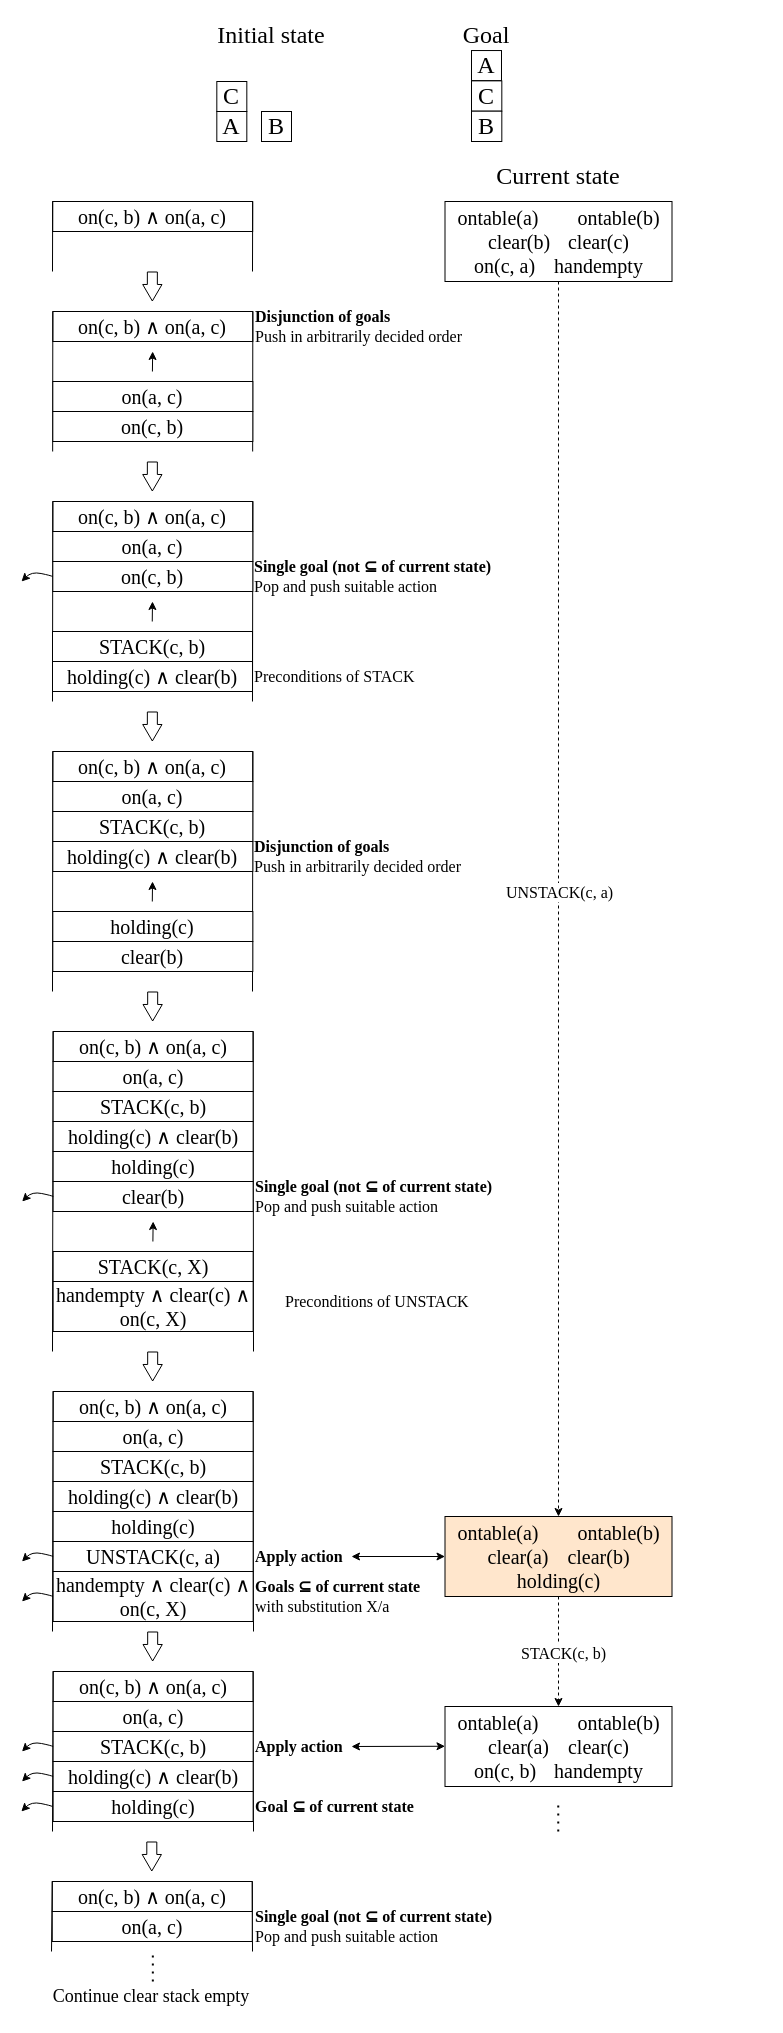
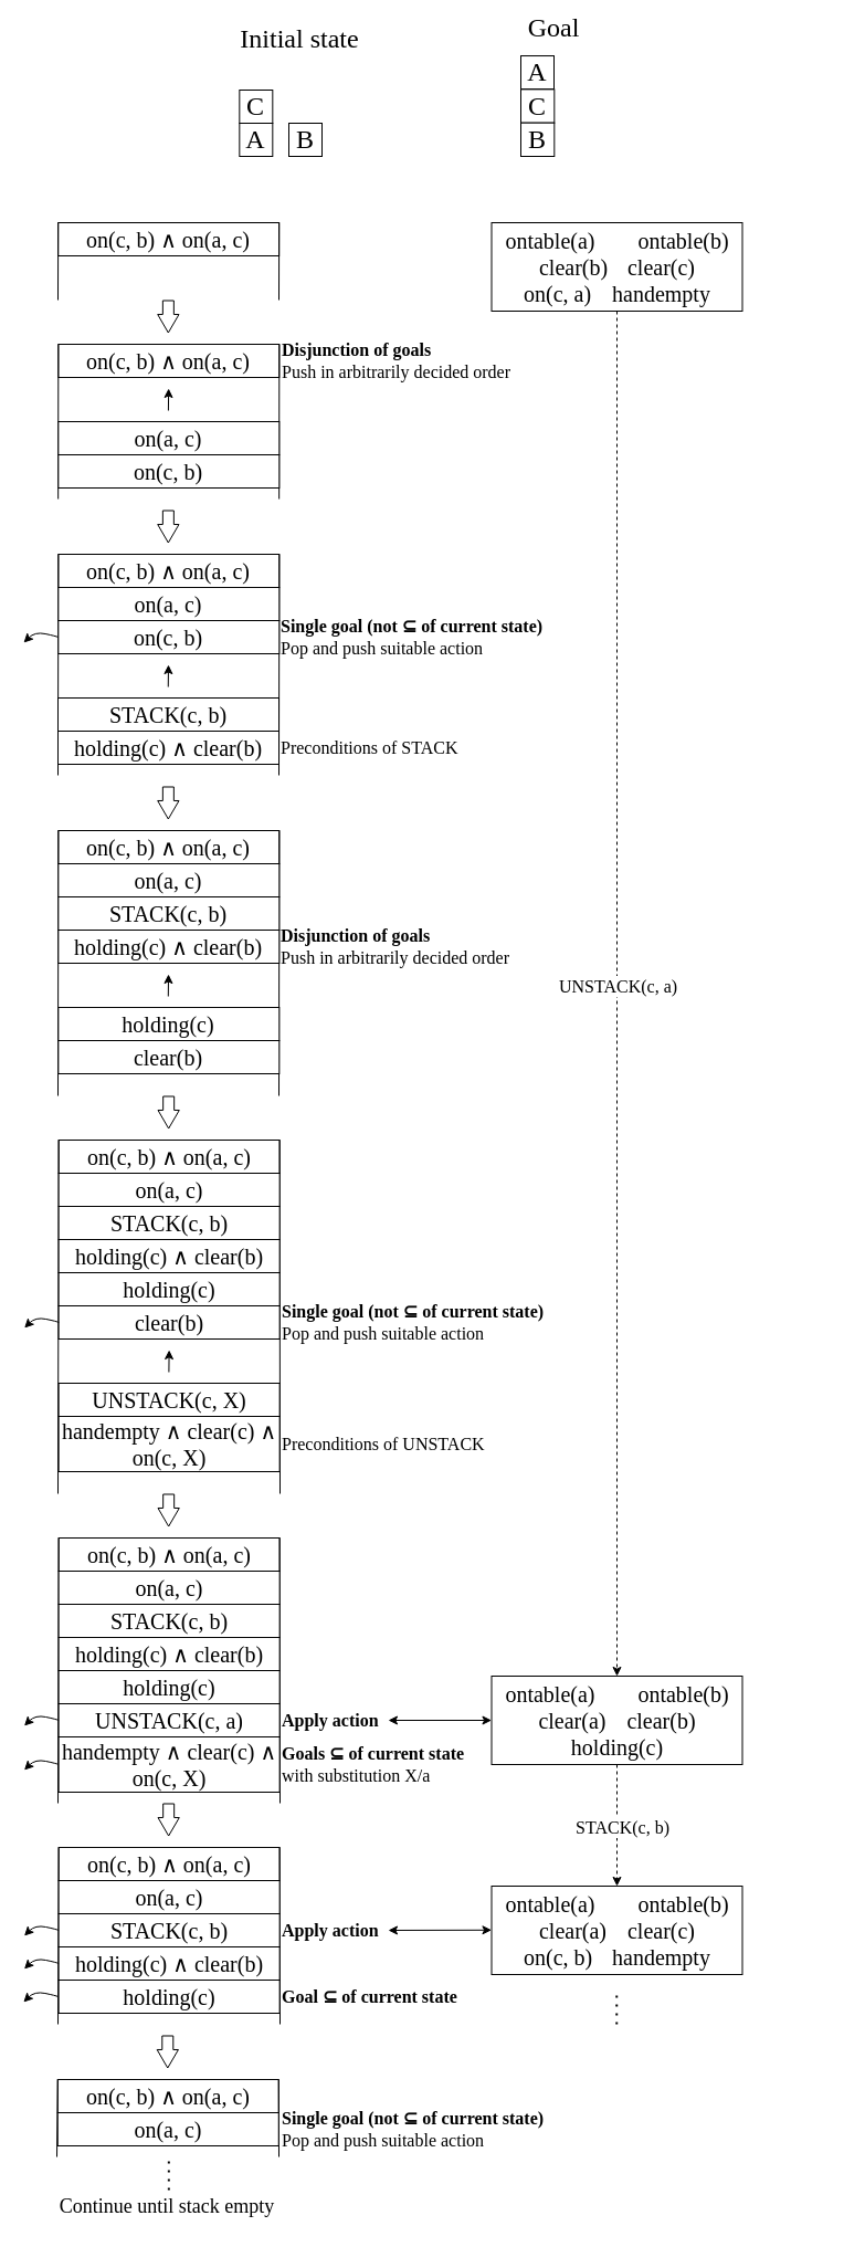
- <mxCell id="9" value="Goal" style="text;html=1;strokeColor=none;fillColor=none;align=center;verticalAlign=middle;whiteSpace=wrap;rounded=0;fontSize=24;fontFamily=Times New Roman;" vertex="1" parent="1"><mxGeometry x="456.16" y="20.04" width="60" height="30" as="geometry" /></mxCell>
+ <mxCell id="9" value="Goal" style="text;html=1;strokeColor=none;fillColor=none;align=center;verticalAlign=middle;whiteSpace=wrap;rounded=0;fontSize=24;fontFamily=Times New Roman;" vertex="1" parent="1"><mxGeometry x="471.16" y="10.04" width="60" height="30" as="geometry" /></mxCell>
- <mxCell id="10" value="Current state" style="text;html=1;strokeColor=none;fillColor=none;align=center;verticalAlign=middle;whiteSpace=wrap;rounded=0;fontSize=24;fontFamily=Times New Roman;" vertex="1" parent="1"><mxGeometry x="355" y="161" width="406" height="30" as="geometry" /></mxCell>
- <mxCell id="57" value="STACK(c, X)" style="rounded=0;whiteSpace=wrap;html=1;fontFamily=Times New Roman;fontSize=20;" vertex="1" parent="1"><mxGeometry x="52.64" y="1251" width="200" height="30" as="geometry" /></mxCell>
+ <mxCell id="57" value="UNSTACK(c, X)" style="rounded=0;whiteSpace=wrap;html=1;fontFamily=Times New Roman;fontSize=20;" vertex="1" parent="1"><mxGeometry x="52.64" y="1251" width="200" height="30" as="geometry" /></mxCell>
- <mxCell id="60" value="&lt;font style=&quot;font-size: 16px;&quot; face=&quot;Times New Roman&quot;&gt;Preconditions of UNSTACK&lt;/font&gt;" style="text;html=1;strokeColor=none;fillColor=none;align=left;verticalAlign=middle;whiteSpace=wrap;rounded=0;fontSize=16;" vertex="1" parent="1"><mxGeometry x="282.64" y="1276" width="238.68" height="50" as="geometry" /></mxCell>
+ <mxCell id="60" value="&lt;font style=&quot;font-size: 16px;&quot; face=&quot;Times New Roman&quot;&gt;Preconditions of UNSTACK&lt;/font&gt;" style="text;html=1;strokeColor=none;fillColor=none;align=left;verticalAlign=middle;whiteSpace=wrap;rounded=0;fontSize=16;" vertex="1" parent="1"><mxGeometry x="252.64" y="1281" width="238.68" height="50" as="geometry" /></mxCell>
- <mxCell id="75" value="&lt;div style=&quot;font-size: 20px;&quot;&gt;&lt;font style=&quot;font-size: 20px;&quot;&gt;ontable(a)&lt;span style=&quot;white-space: pre;&quot;&gt;&#09;&lt;/span&gt;&lt;font style=&quot;font-size: 20px;&quot;&gt;&lt;span style=&quot;white-space: pre;&quot;&gt;&lt;/span&gt;ontable(b)&lt;/font&gt;&lt;/font&gt;&lt;/div&gt;&lt;div style=&quot;font-size: 20px;&quot;&gt;&lt;font style=&quot;font-size: 20px;&quot;&gt;clear(a)&lt;font style=&quot;font-size: 20px;&quot;&gt;&lt;span style=&quot;white-space: pre;&quot;&gt;&#09;&lt;/span&gt;clear(b)&lt;/font&gt;&lt;/font&gt;&lt;/div&gt;&lt;div style=&quot;font-size: 20px;&quot;&gt;&lt;font style=&quot;font-size: 20px;&quot;&gt;holding(c)&lt;font style=&quot;font-size: 20px;&quot;&gt;&lt;br&gt;&lt;/font&gt;&lt;/font&gt;&lt;/div&gt;" style="rounded=0;whiteSpace=wrap;html=1;fontFamily=Times New Roman;fillColor=#ffe6cc;" vertex="1" parent="1"><mxGeometry x="444.5" y="1516" width="227" height="80" as="geometry" /></mxCell>
+ <mxCell id="75" value="&lt;div style=&quot;font-size: 20px;&quot;&gt;&lt;font style=&quot;font-size: 20px;&quot;&gt;ontable(a)&lt;span style=&quot;white-space: pre;&quot;&gt;&#09;&lt;/span&gt;&lt;font style=&quot;font-size: 20px;&quot;&gt;&lt;span style=&quot;white-space: pre;&quot;&gt;&lt;/span&gt;ontable(b)&lt;/font&gt;&lt;/font&gt;&lt;/div&gt;&lt;div style=&quot;font-size: 20px;&quot;&gt;&lt;font style=&quot;font-size: 20px;&quot;&gt;clear(a)&lt;font style=&quot;font-size: 20px;&quot;&gt;&lt;span style=&quot;white-space: pre;&quot;&gt;&#09;&lt;/span&gt;clear(b)&lt;/font&gt;&lt;/font&gt;&lt;/div&gt;&lt;div style=&quot;font-size: 20px;&quot;&gt;&lt;font style=&quot;font-size: 20px;&quot;&gt;holding(c)&lt;font style=&quot;font-size: 20px;&quot;&gt;&lt;br&gt;&lt;/font&gt;&lt;/font&gt;&lt;/div&gt;" style="rounded=0;whiteSpace=wrap;html=1;fontFamily=Times New Roman;" vertex="1" parent="1"><mxGeometry x="444.5" y="1516" width="227" height="80" as="geometry" /></mxCell>
- <mxCell id="113" value="&lt;font face=&quot;Times New Roman&quot; style=&quot;font-size: 18px;&quot;&gt;Continue clear stack empty&lt;/font&gt;" style="text;html=1;strokeColor=none;fillColor=none;align=center;verticalAlign=middle;whiteSpace=wrap;rounded=0;" vertex="1" parent="1"><mxGeometry x="51" y="1981" width="200" height="30" as="geometry" /></mxCell>
+ <mxCell id="113" value="&lt;font face=&quot;Times New Roman&quot; style=&quot;font-size: 18px;&quot;&gt;Continue until stack empty&lt;/font&gt;" style="text;html=1;strokeColor=none;fillColor=none;align=center;verticalAlign=middle;whiteSpace=wrap;rounded=0;" vertex="1" parent="1"><mxGeometry x="51" y="1981" width="200" height="30" as="geometry" /></mxCell>
